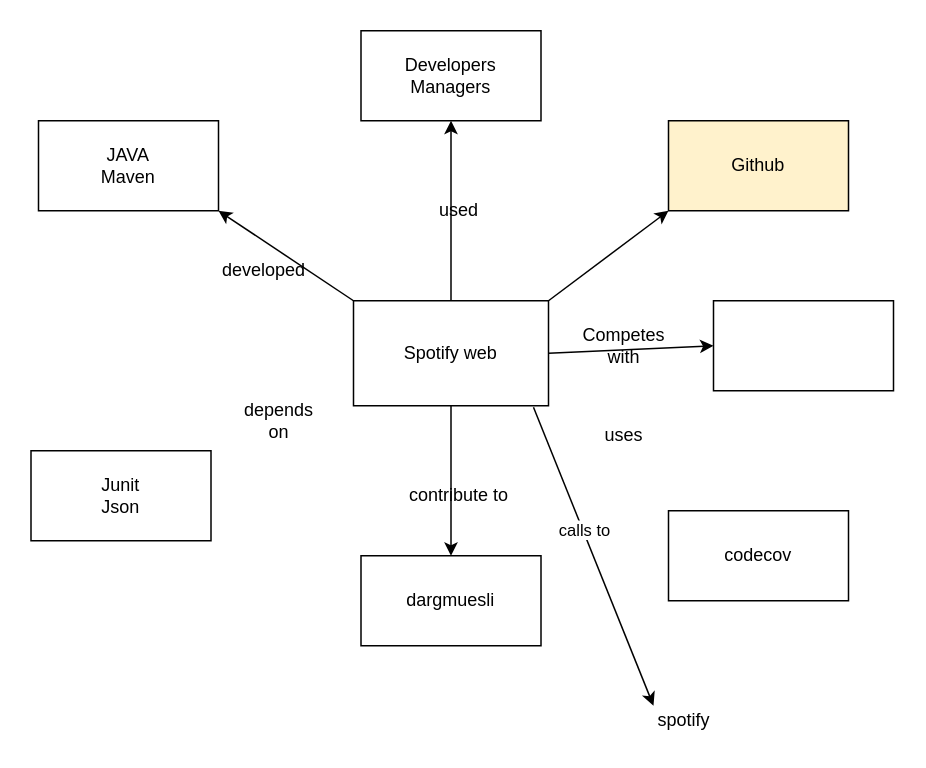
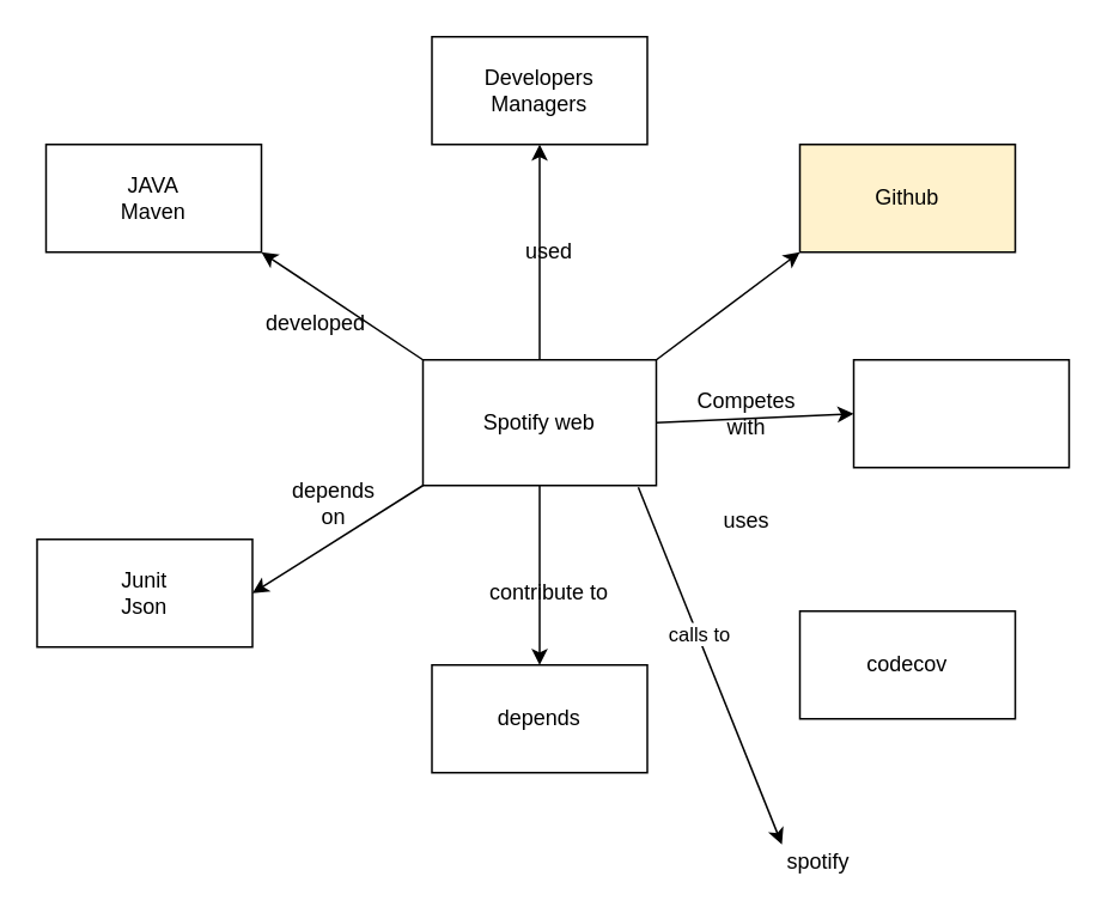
+ <mxCell id="15" value="" style="endArrow=classic;html=1;rounded=0;exitX=0;exitY=1;exitDx=0;exitDy=0;entryX=1;entryY=0.5;entryDx=0;entryDy=0;" edge="1" parent="1" source="2" target="6"><mxGeometry width="50" height="50" relative="1" as="geometry"><mxPoint x="285" y="240" as="sourcePoint" /><mxPoint x="335" y="190" as="targetPoint" /></mxGeometry></mxCell>
- <mxCell id="17" value="dargmuesli" style="rounded=0;whiteSpace=wrap;html=1;" vertex="1" parent="1"><mxGeometry x="240" y="370" width="120" height="60" as="geometry" /></mxCell>
+ <mxCell id="17" value="depends" style="rounded=0;whiteSpace=wrap;html=1;" vertex="1" parent="1"><mxGeometry x="240" y="370" width="120" height="60" as="geometry" /></mxCell>
